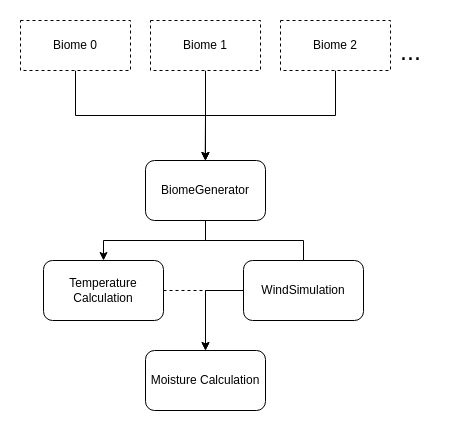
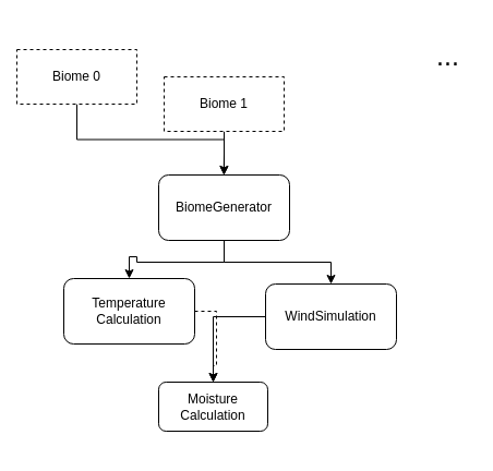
- <mxCell id="3" value="Biome 0" style="rounded=0;whiteSpace=wrap;html=1;dashed=1;" vertex="1" parent="1"><mxGeometry x="20" y="20" width="110" height="50" as="geometry" /></mxCell>
+ <mxCell id="3" value="Biome 0" style="rounded=0;whiteSpace=wrap;html=1;dashed=1;" vertex="1" parent="1"><mxGeometry x="15" y="45" width="110" height="50" as="geometry" /></mxCell>
- <mxCell id="5" value="Biome 1" style="rounded=0;whiteSpace=wrap;html=1;dashed=1;" vertex="1" parent="1"><mxGeometry x="150" y="20" width="110" height="50" as="geometry" /></mxCell>
+ <mxCell id="5" value="Biome 1" style="rounded=0;whiteSpace=wrap;html=1;dashed=1;" vertex="1" parent="1"><mxGeometry x="150" y="70" width="110" height="50" as="geometry" /></mxCell>
- <mxCell id="7" value="Biome 2" style="rounded=0;whiteSpace=wrap;html=1;dashed=1;" vertex="1" parent="1"><mxGeometry x="280" y="20" width="110" height="50" as="geometry" /></mxCell>
- <mxCell id="6" style="edgeStyle=orthogonalEdgeStyle;rounded=0;orthogonalLoop=1;jettySize=auto;html=1;exitX=0.5;exitY=1;exitDx=0;exitDy=0;entryX=0.5;entryY=0;entryDx=0;entryDy=0;fontSize=25;" edge="1" parent="1" source="7" target="11"><mxGeometry relative="1" as="geometry" /></mxCell>
- <mxCell id="10" style="edgeStyle=orthogonalEdgeStyle;rounded=0;orthogonalLoop=1;jettySize=auto;html=1;exitX=0.5;exitY=1;exitDx=0;exitDy=0;entryX=0.5;entryY=0;entryDx=0;entryDy=0;fontSize=12;endArrow=none;" edge="1" parent="1" source="11" target="13"><mxGeometry relative="1" as="geometry" /></mxCell>
+ <mxCell id="10" style="edgeStyle=orthogonalEdgeStyle;rounded=0;orthogonalLoop=1;jettySize=auto;html=1;exitX=0.5;exitY=1;exitDx=0;exitDy=0;entryX=0.5;entryY=0;entryDx=0;entryDy=0;fontSize=12;" edge="1" parent="1" source="11" target="13"><mxGeometry relative="1" as="geometry" /></mxCell>
- <mxCell id="15" value="Temperature&lt;br&gt;Calculation" style="rounded=1;whiteSpace=wrap;html=1;fontSize=12;" vertex="1" parent="1"><mxGeometry x="43" y="260" width="120" height="60" as="geometry" /></mxCell>
+ <mxCell id="15" value="Temperature&lt;br&gt;Calculation" style="rounded=1;whiteSpace=wrap;html=1;fontSize=12;" vertex="1" parent="1"><mxGeometry x="58" y="255" width="120" height="60" as="geometry" /></mxCell>
- <mxCell id="16" value="Moisture Calculation" style="rounded=1;whiteSpace=wrap;html=1;fontSize=12;" vertex="1" parent="1"><mxGeometry x="145" y="350" width="120" height="60" as="geometry" /></mxCell>
+ <mxCell id="16" value="Moisture Calculation" style="rounded=1;whiteSpace=wrap;html=1;fontSize=12;" vertex="1" parent="1"><mxGeometry x="145" y="350" width="100" height="45" as="geometry" /></mxCell>
